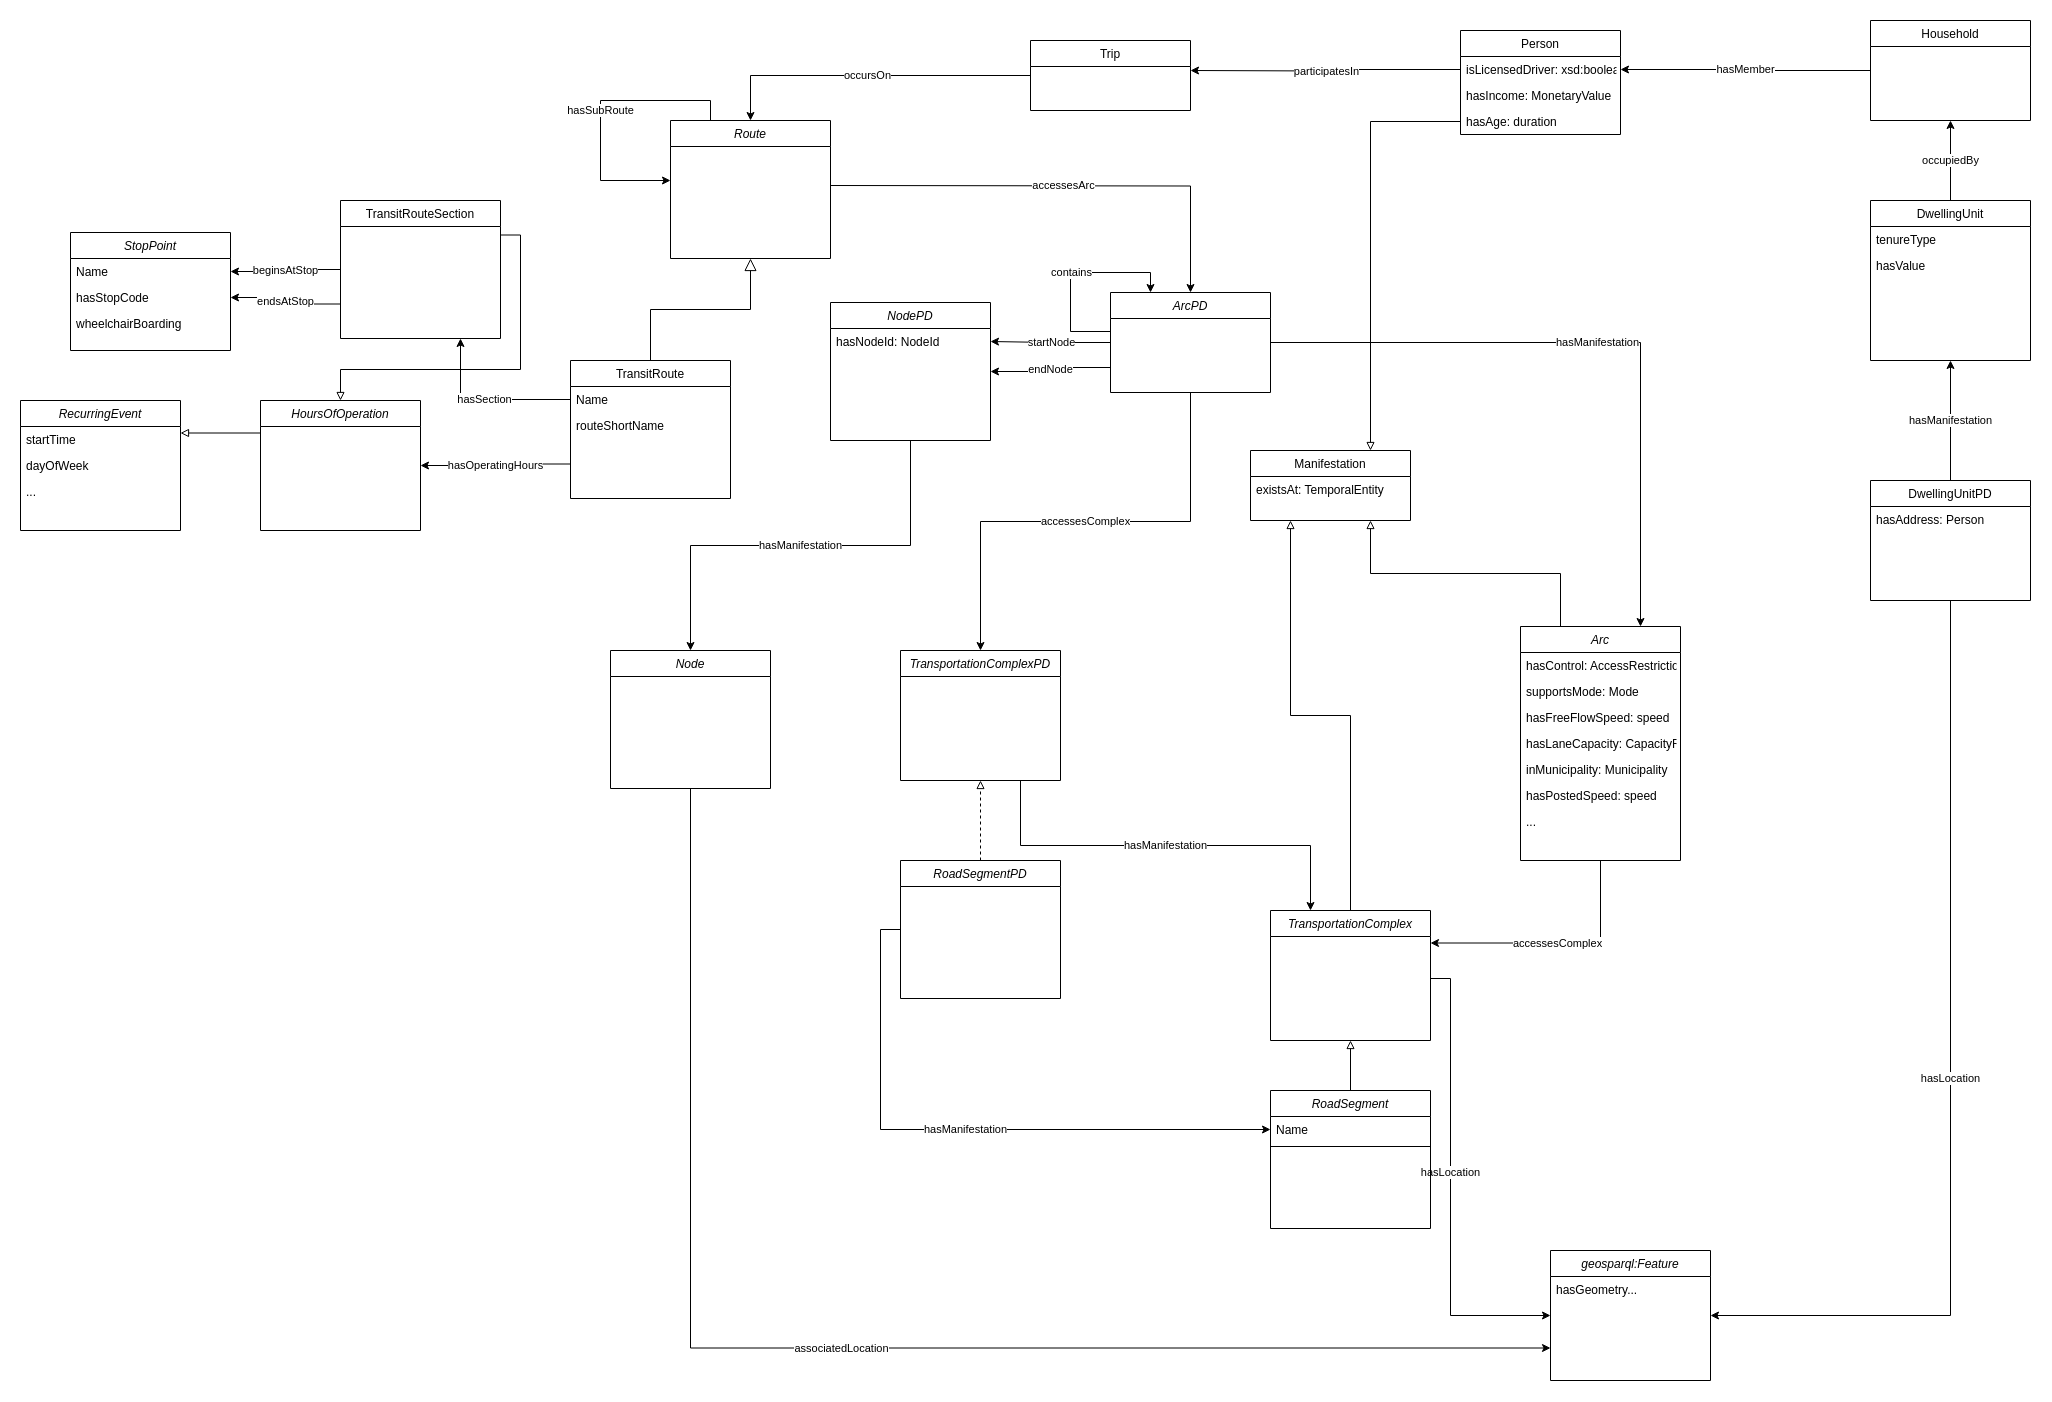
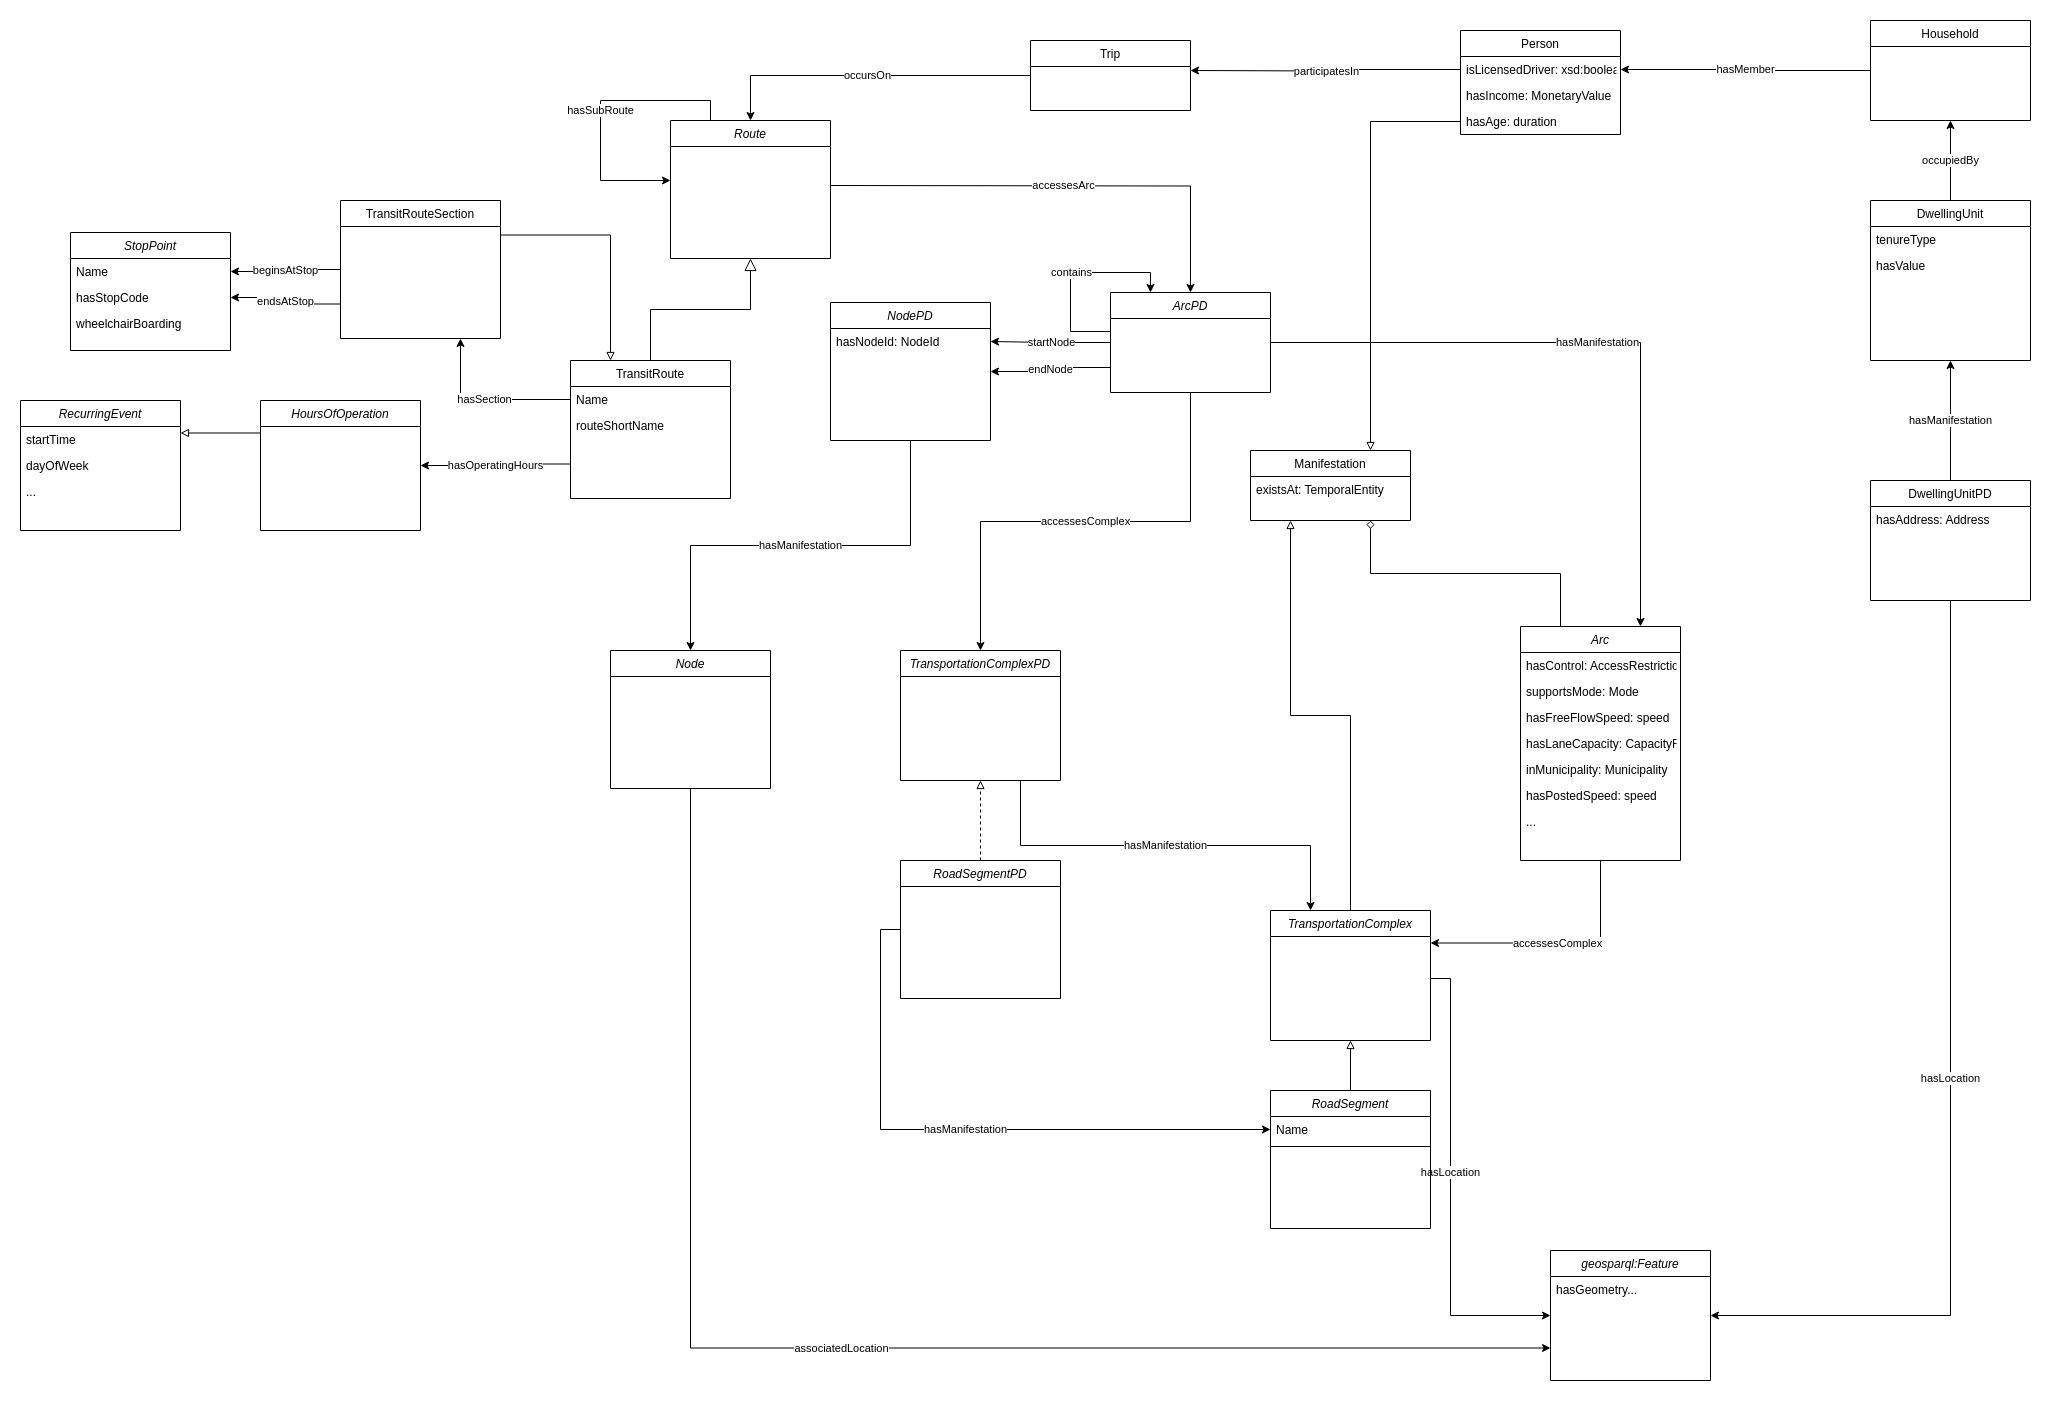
- <mxCell id="26" style="edgeStyle=orthogonalEdgeStyle;rounded=0;orthogonalLoop=1;jettySize=auto;html=1;exitX=1;exitY=0.25;exitDx=0;exitDy=0;endArrow=block;endFill=0;" parent="1" source="29" target="71" edge="1"><mxGeometry relative="1" as="geometry" /></mxCell>
+ <mxCell id="26" style="edgeStyle=orthogonalEdgeStyle;rounded=0;orthogonalLoop=1;jettySize=auto;html=1;exitX=1;exitY=0.25;exitDx=0;exitDy=0;entryX=0.25;entryY=0;entryDx=0;entryDy=0;endArrow=block;endFill=0;" parent="1" source="29" target="5" edge="1"><mxGeometry relative="1" as="geometry" /></mxCell>
- <mxCell id="40" value="hasAddress: Person" style="text;align=left;verticalAlign=top;spacingLeft=4;spacingRight=4;overflow=hidden;rotatable=0;points=[[0,0.5],[1,0.5]];portConstraint=eastwest;" parent="39" vertex="1"><mxGeometry y="26" width="160" height="26" as="geometry" /></mxCell>
+ <mxCell id="40" value="hasAddress: Address" style="text;align=left;verticalAlign=top;spacingLeft=4;spacingRight=4;overflow=hidden;rotatable=0;points=[[0,0.5],[1,0.5]];portConstraint=eastwest;" parent="39" vertex="1"><mxGeometry y="26" width="160" height="26" as="geometry" /></mxCell>
- <mxCell id="53" style="edgeStyle=orthogonalEdgeStyle;rounded=0;orthogonalLoop=1;jettySize=auto;html=1;exitX=0.25;exitY=0;exitDx=0;exitDy=0;entryX=0.75;entryY=1;entryDx=0;entryDy=0;endArrow=block;endFill=0;" parent="1" source="59" target="76" edge="1"><mxGeometry relative="1" as="geometry" /></mxCell>
+ <mxCell id="53" style="edgeStyle=orthogonalEdgeStyle;rounded=0;orthogonalLoop=1;jettySize=auto;html=1;exitX=0.25;exitY=0;exitDx=0;exitDy=0;entryX=0.75;entryY=1;entryDx=0;entryDy=0;endArrow=diamond;endFill=0;" parent="1" source="59" target="76" edge="1"><mxGeometry relative="1" as="geometry" /></mxCell>
